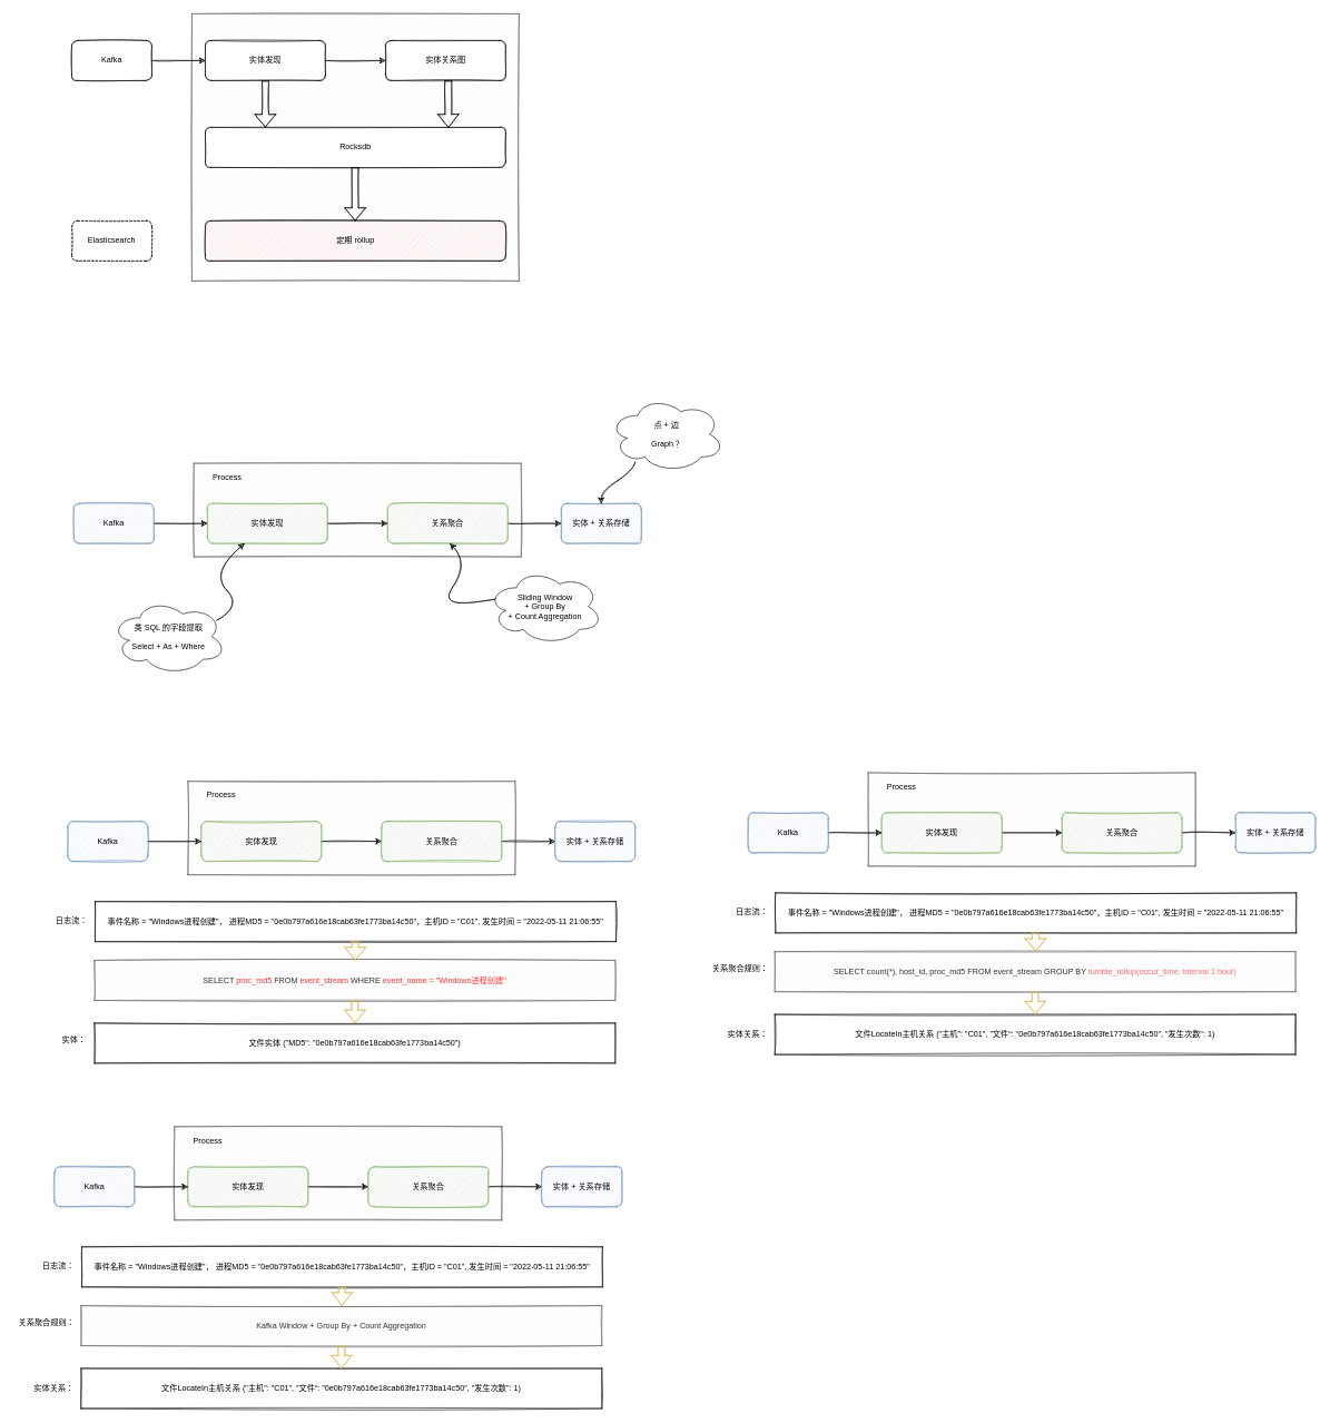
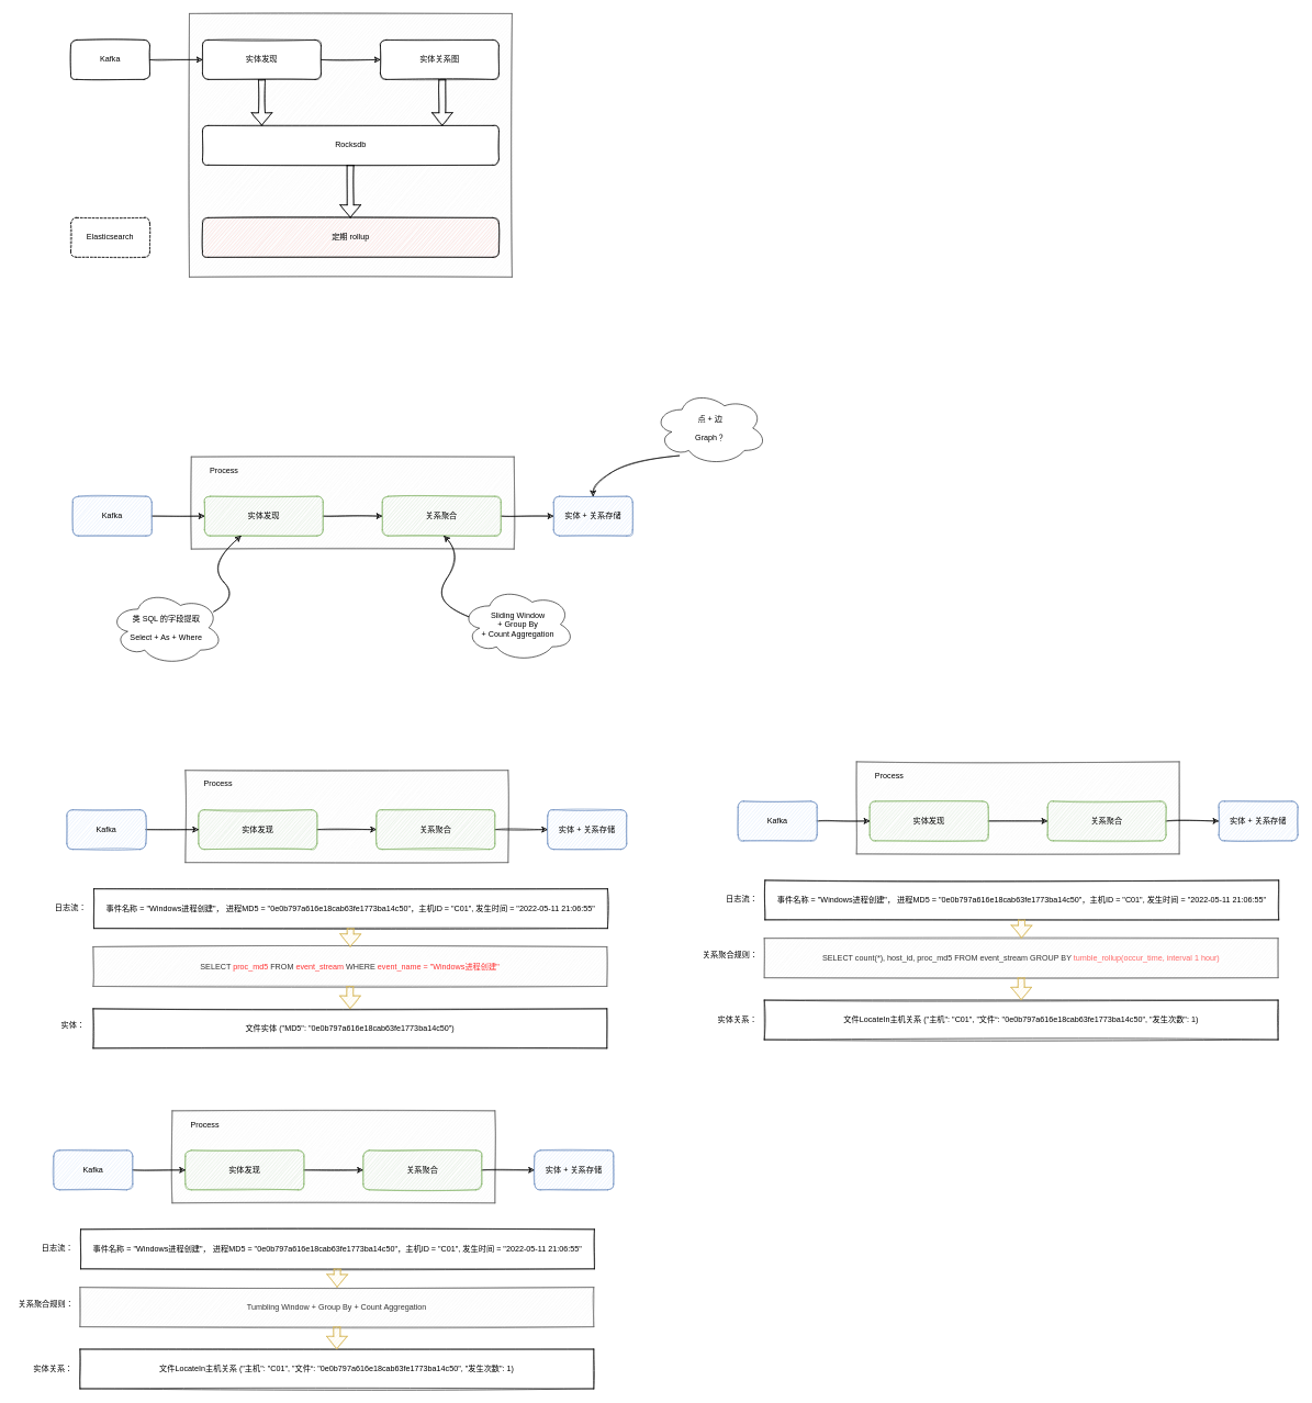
- <mxCell id="27" value="点 + 边&lt;br&gt;&lt;br&gt;Graph？" style="ellipse;shape=cloud;whiteSpace=wrap;html=1;shadow=0;fontColor=none;" vertex="1" parent="1"><mxGeometry x="912" y="593" width="172" height="113" as="geometry" /></mxCell>
+ <mxCell id="27" value="点 + 边&lt;br&gt;&lt;br&gt;Graph？" style="ellipse;shape=cloud;whiteSpace=wrap;html=1;shadow=0;fontColor=none;" vertex="1" parent="1"><mxGeometry x="992" y="593" width="172" height="113" as="geometry" /></mxCell>
- <mxCell id="26" value="Sliding Window &lt;br&gt;+ Group By&lt;br&gt;+ Count Aggregation" style="ellipse;shape=cloud;whiteSpace=wrap;html=1;shadow=0;fontColor=none;" vertex="1" parent="1"><mxGeometry x="730" y="851" width="172" height="113" as="geometry" /></mxCell>
+ <mxCell id="26" value="Sliding Window &lt;br&gt;+ Group By&lt;br&gt;+ Count Aggregation" style="ellipse;shape=cloud;whiteSpace=wrap;html=1;shadow=0;fontColor=none;" vertex="1" parent="1"><mxGeometry x="700" y="891" width="172" height="113" as="geometry" /></mxCell>
- <mxCell id="72" value="Kafka Window + Group By + Count Aggregation" style="rounded=0;whiteSpace=wrap;html=1;shadow=0;sketch=1;fillColor=#f5f5f5;strokeColor=#666666;fontColor=#333333;" vertex="1" parent="1"><mxGeometry x="121" y="1954" width="780" height="60" as="geometry" /></mxCell>
+ <mxCell id="72" value="Tumbling Window + Group By + Count Aggregation" style="rounded=0;whiteSpace=wrap;html=1;shadow=0;sketch=1;fillColor=#f5f5f5;strokeColor=#666666;fontColor=#333333;" vertex="1" parent="1"><mxGeometry x="121" y="1954" width="780" height="60" as="geometry" /></mxCell>
